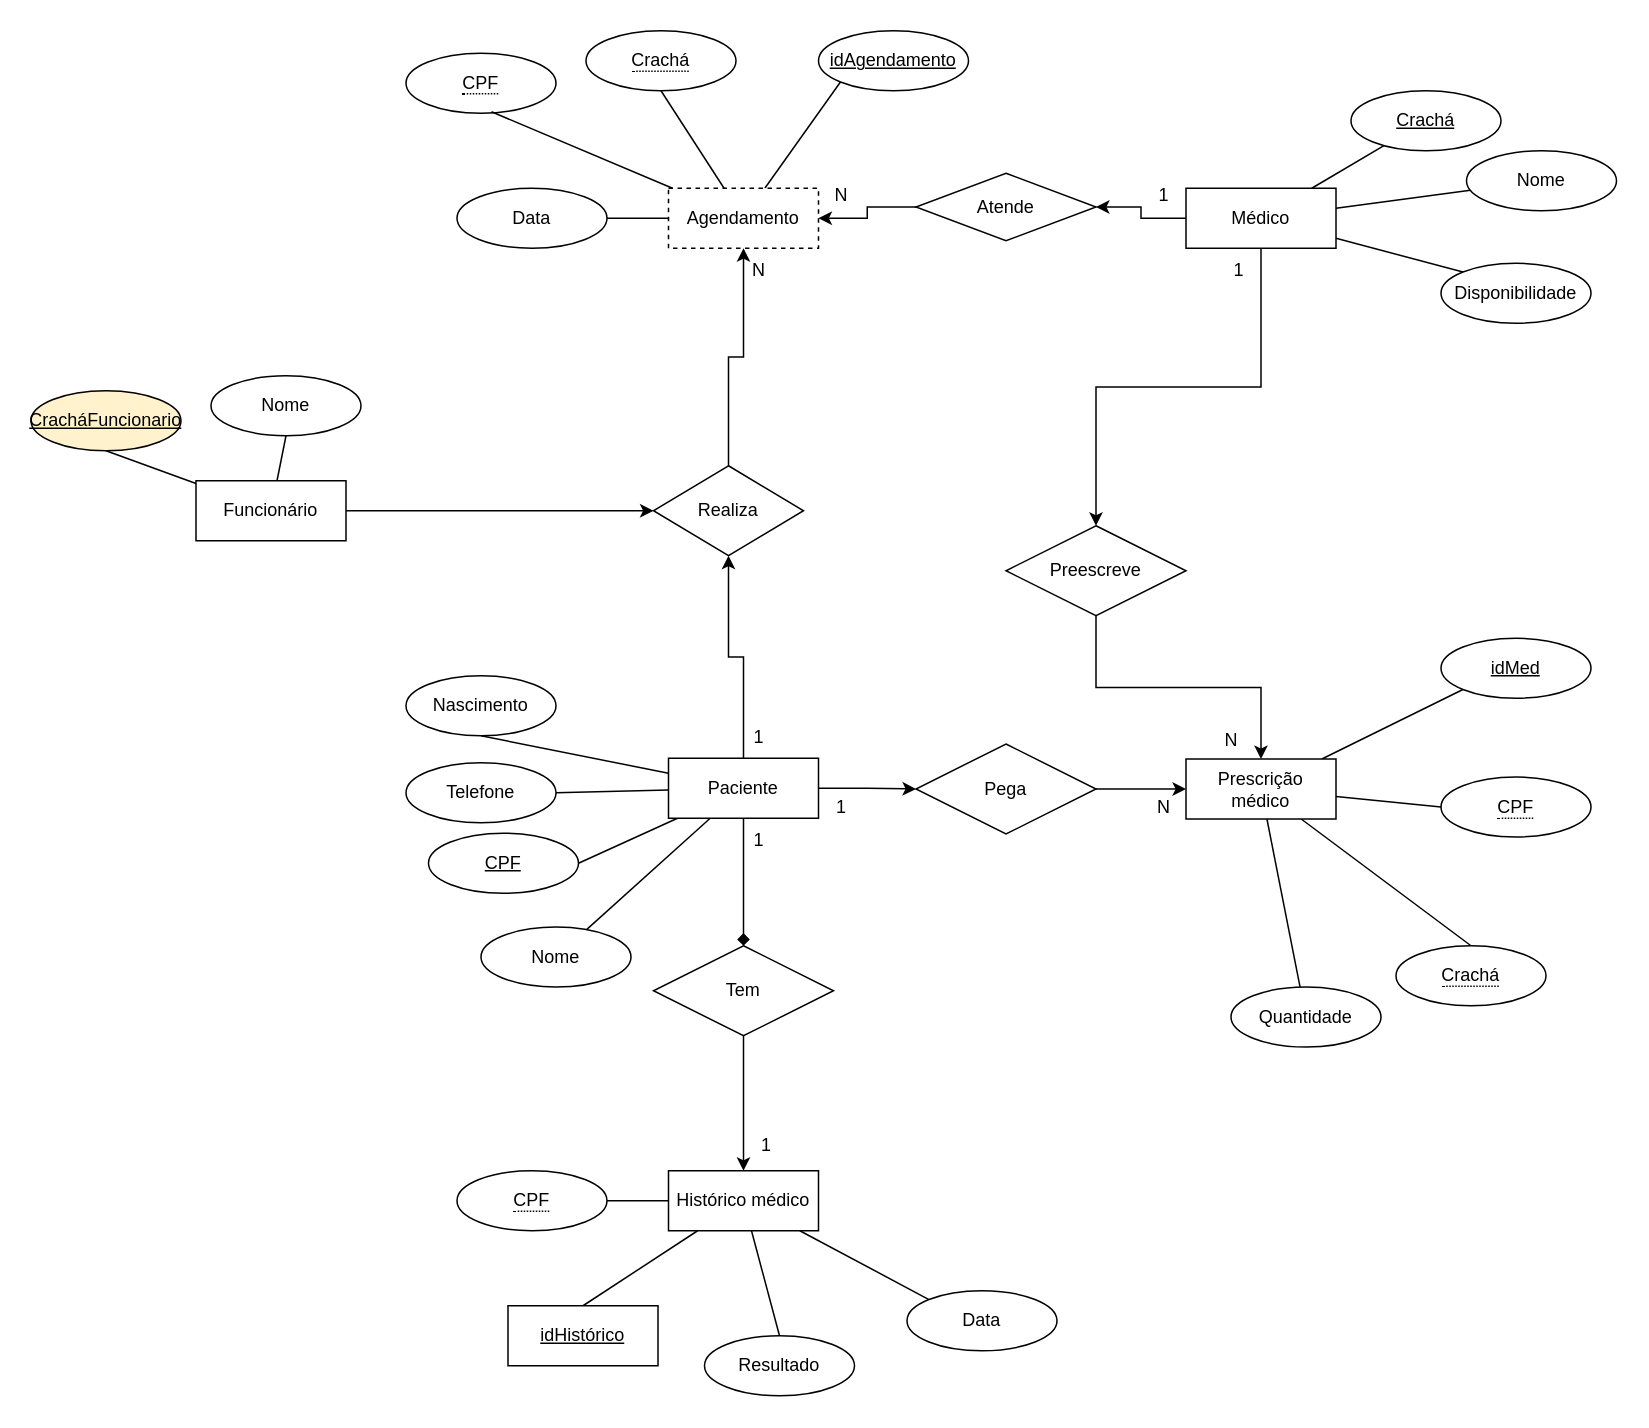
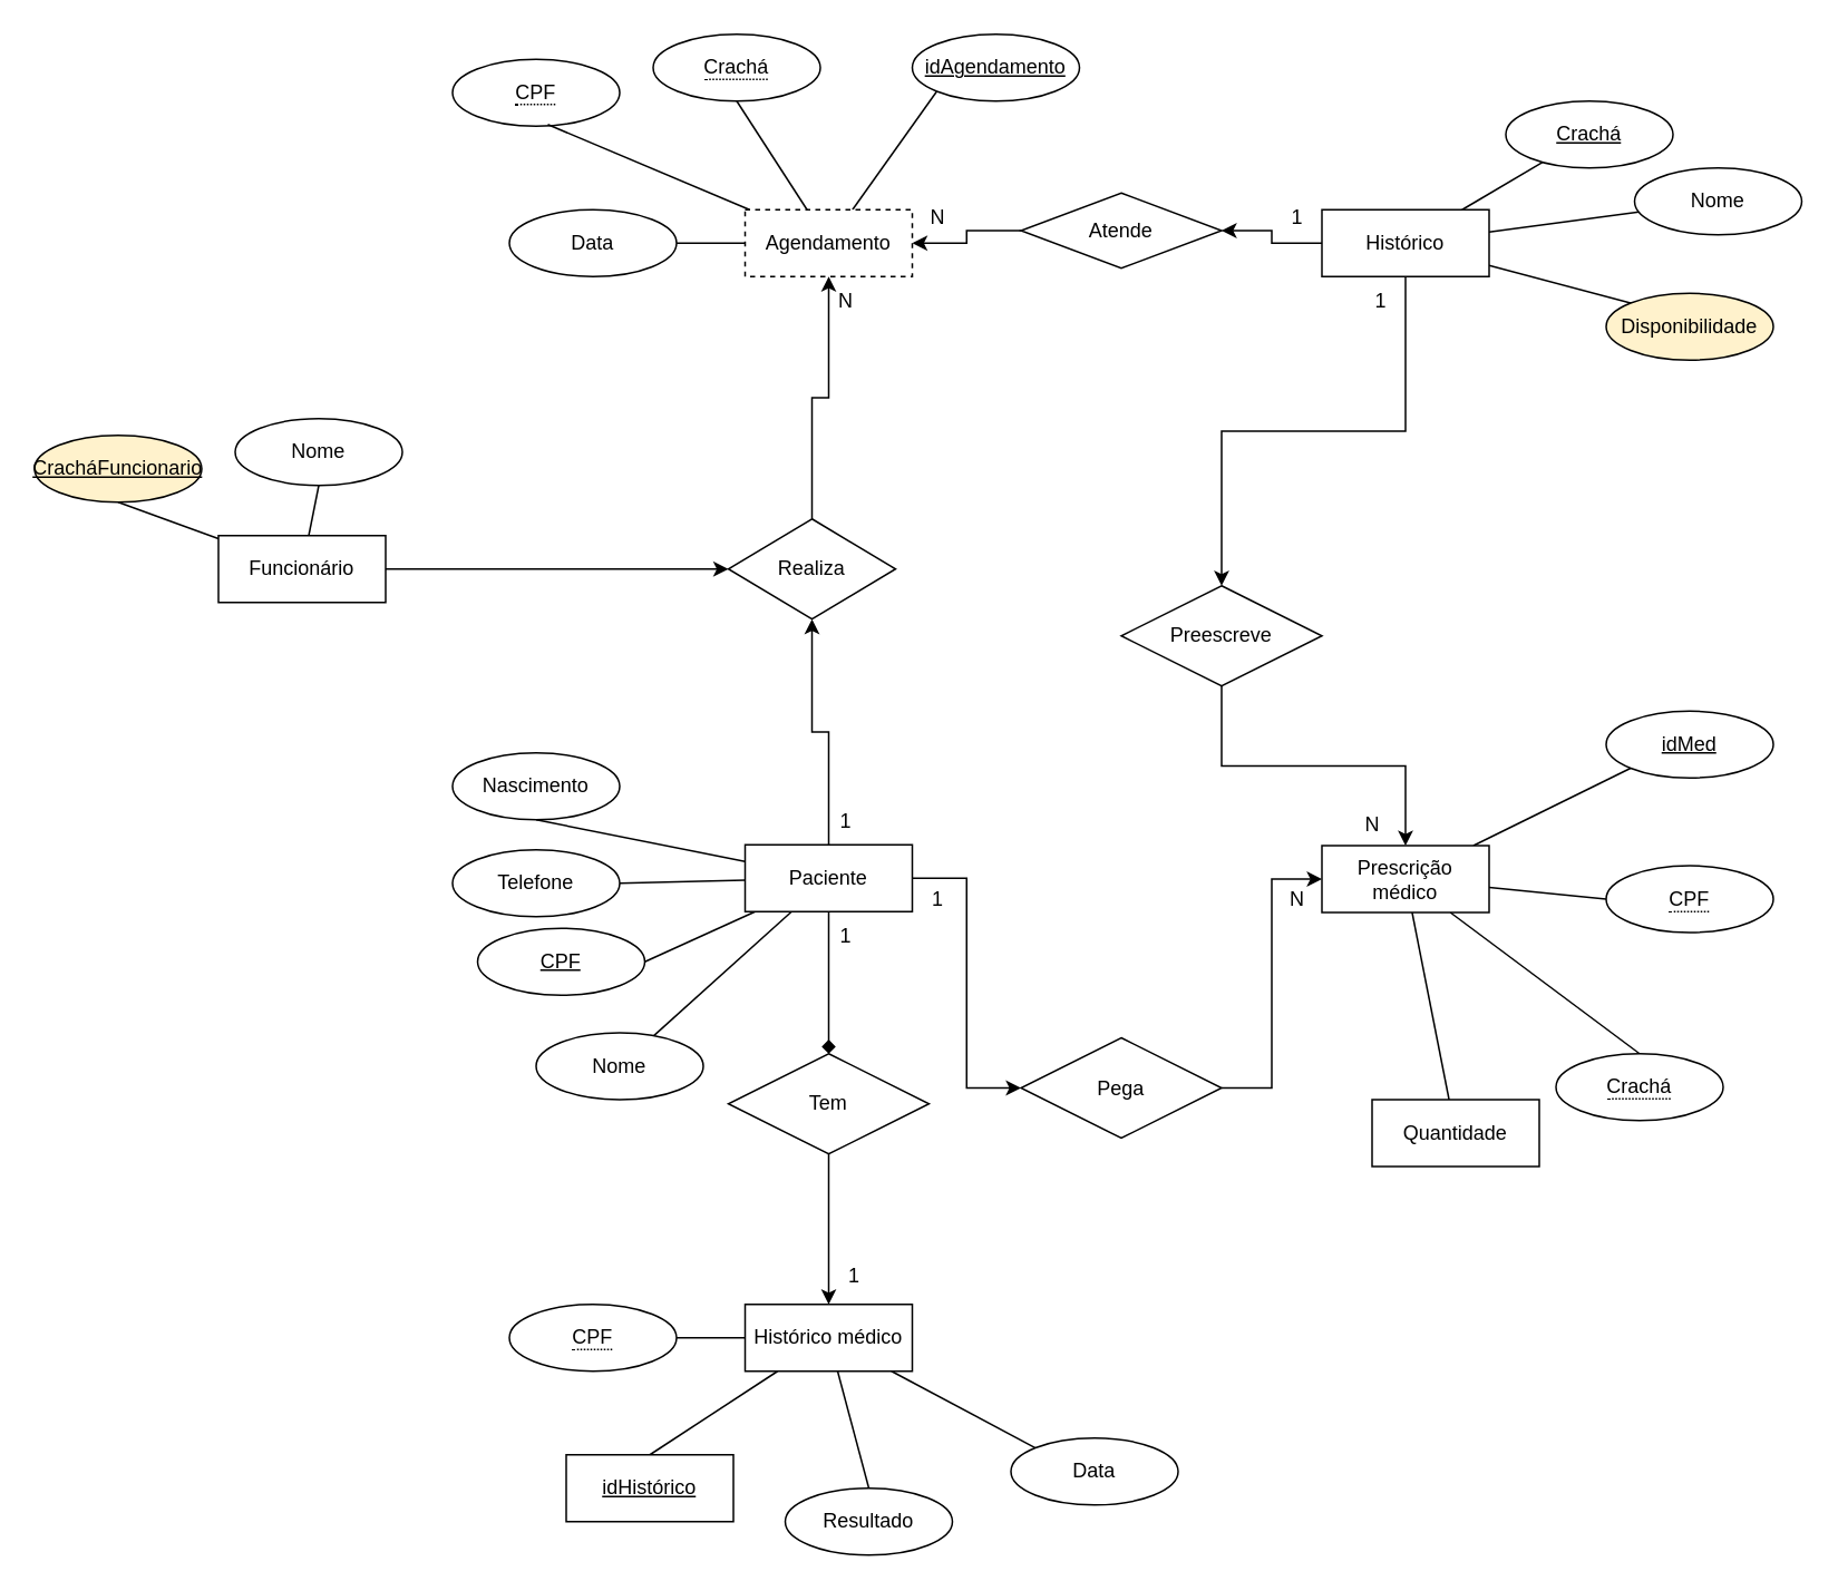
- <mxCell id="21" value="Médico" style="whiteSpace=wrap;html=1;align=center;" vertex="1" parent="1"><mxGeometry x="790" y="125" width="100" height="40" as="geometry" /></mxCell>
+ <mxCell id="21" value="Histórico" style="whiteSpace=wrap;html=1;align=center;" vertex="1" parent="1"><mxGeometry x="790" y="125" width="100" height="40" as="geometry" /></mxCell>
- <mxCell id="24" value="Disponibilidade" style="ellipse;whiteSpace=wrap;html=1;align=center;" vertex="1" parent="1"><mxGeometry x="960" y="175" width="100" height="40" as="geometry" /></mxCell>
+ <mxCell id="24" value="Disponibilidade" style="ellipse;whiteSpace=wrap;html=1;align=center;fillColor=#fff2cc;" vertex="1" parent="1"><mxGeometry x="960" y="175" width="100" height="40" as="geometry" /></mxCell>
- <mxCell id="58" value="Pega" style="shape=rhombus;perimeter=rhombusPerimeter;whiteSpace=wrap;html=1;align=center;" vertex="1" parent="1"><mxGeometry x="610" y="495.5" width="120" height="60" as="geometry" /></mxCell>
+ <mxCell id="58" value="Pega" style="shape=rhombus;perimeter=rhombusPerimeter;whiteSpace=wrap;html=1;align=center;" vertex="1" parent="1"><mxGeometry x="610" y="620.5" width="120" height="60" as="geometry" /></mxCell>
- <mxCell id="40" value="Quantidade" style="ellipse;whiteSpace=wrap;html=1;align=center;" vertex="1" parent="1"><mxGeometry x="820" y="657.5" width="100" height="40" as="geometry" /></mxCell>
+ <mxCell id="40" value="Quantidade" style="whiteSpace=wrap;html=1;align=center;rounded=0;" vertex="1" parent="1"><mxGeometry x="820" y="657.5" width="100" height="40" as="geometry" /></mxCell>
